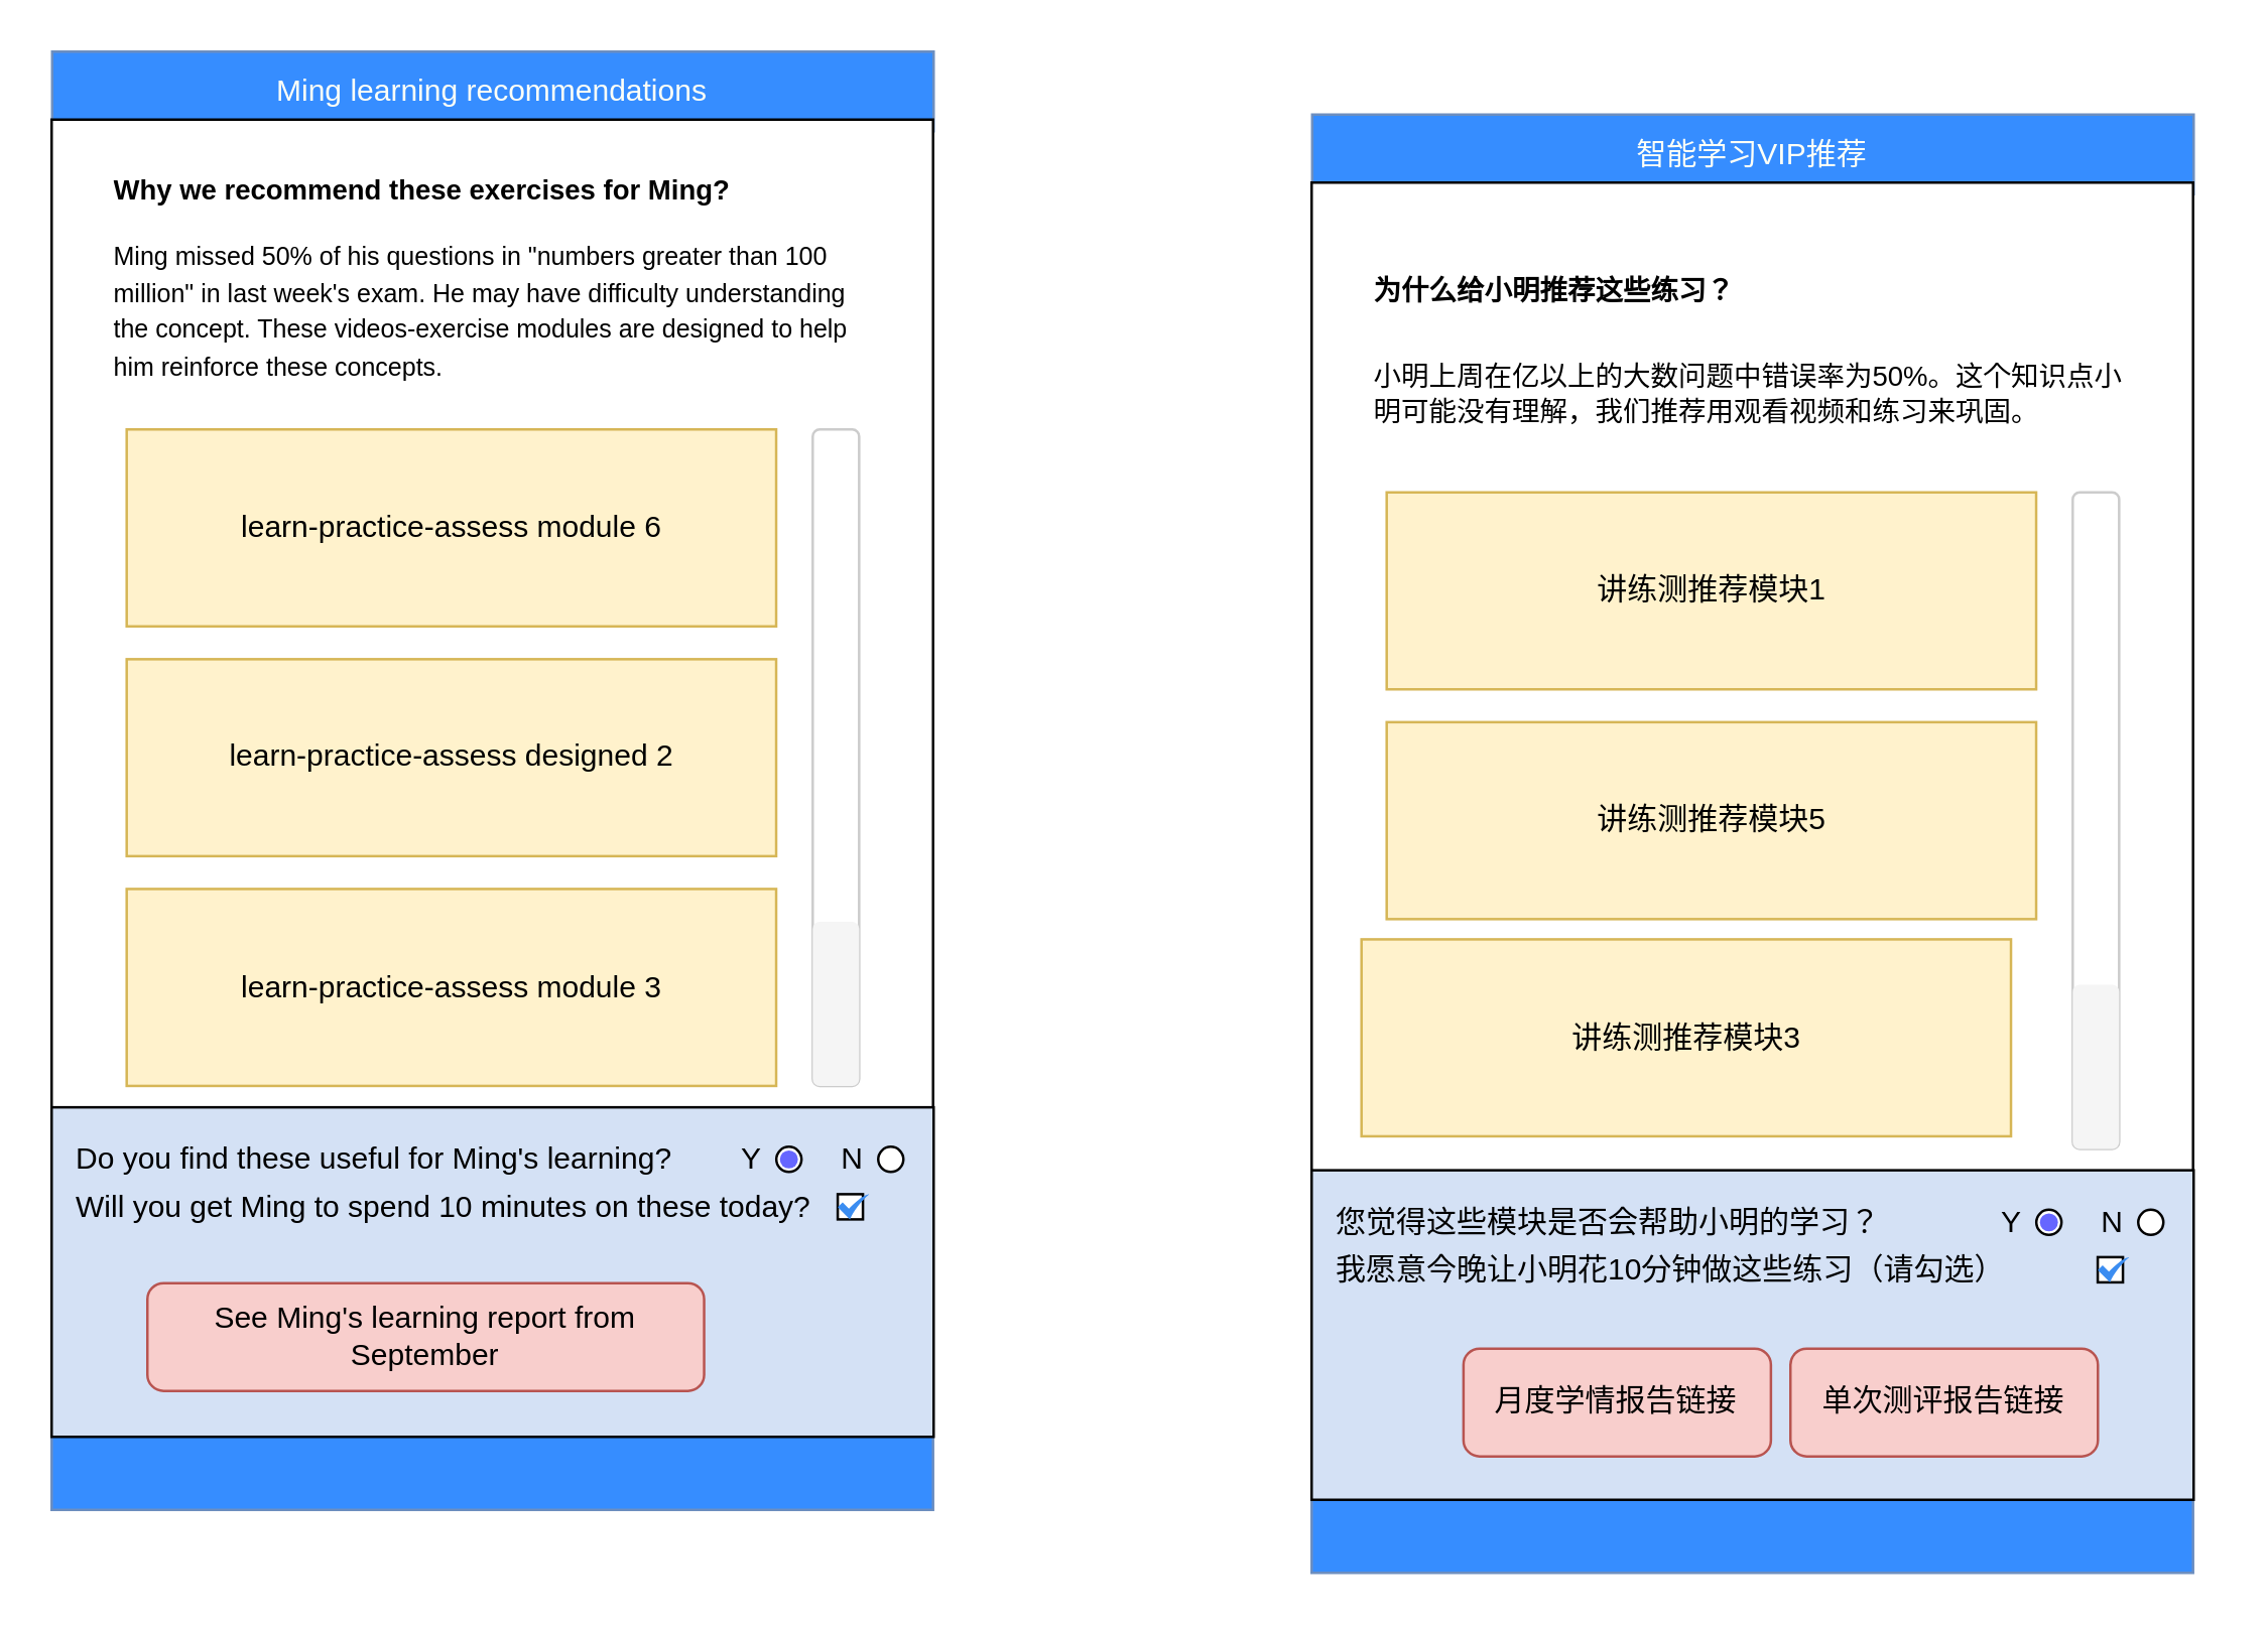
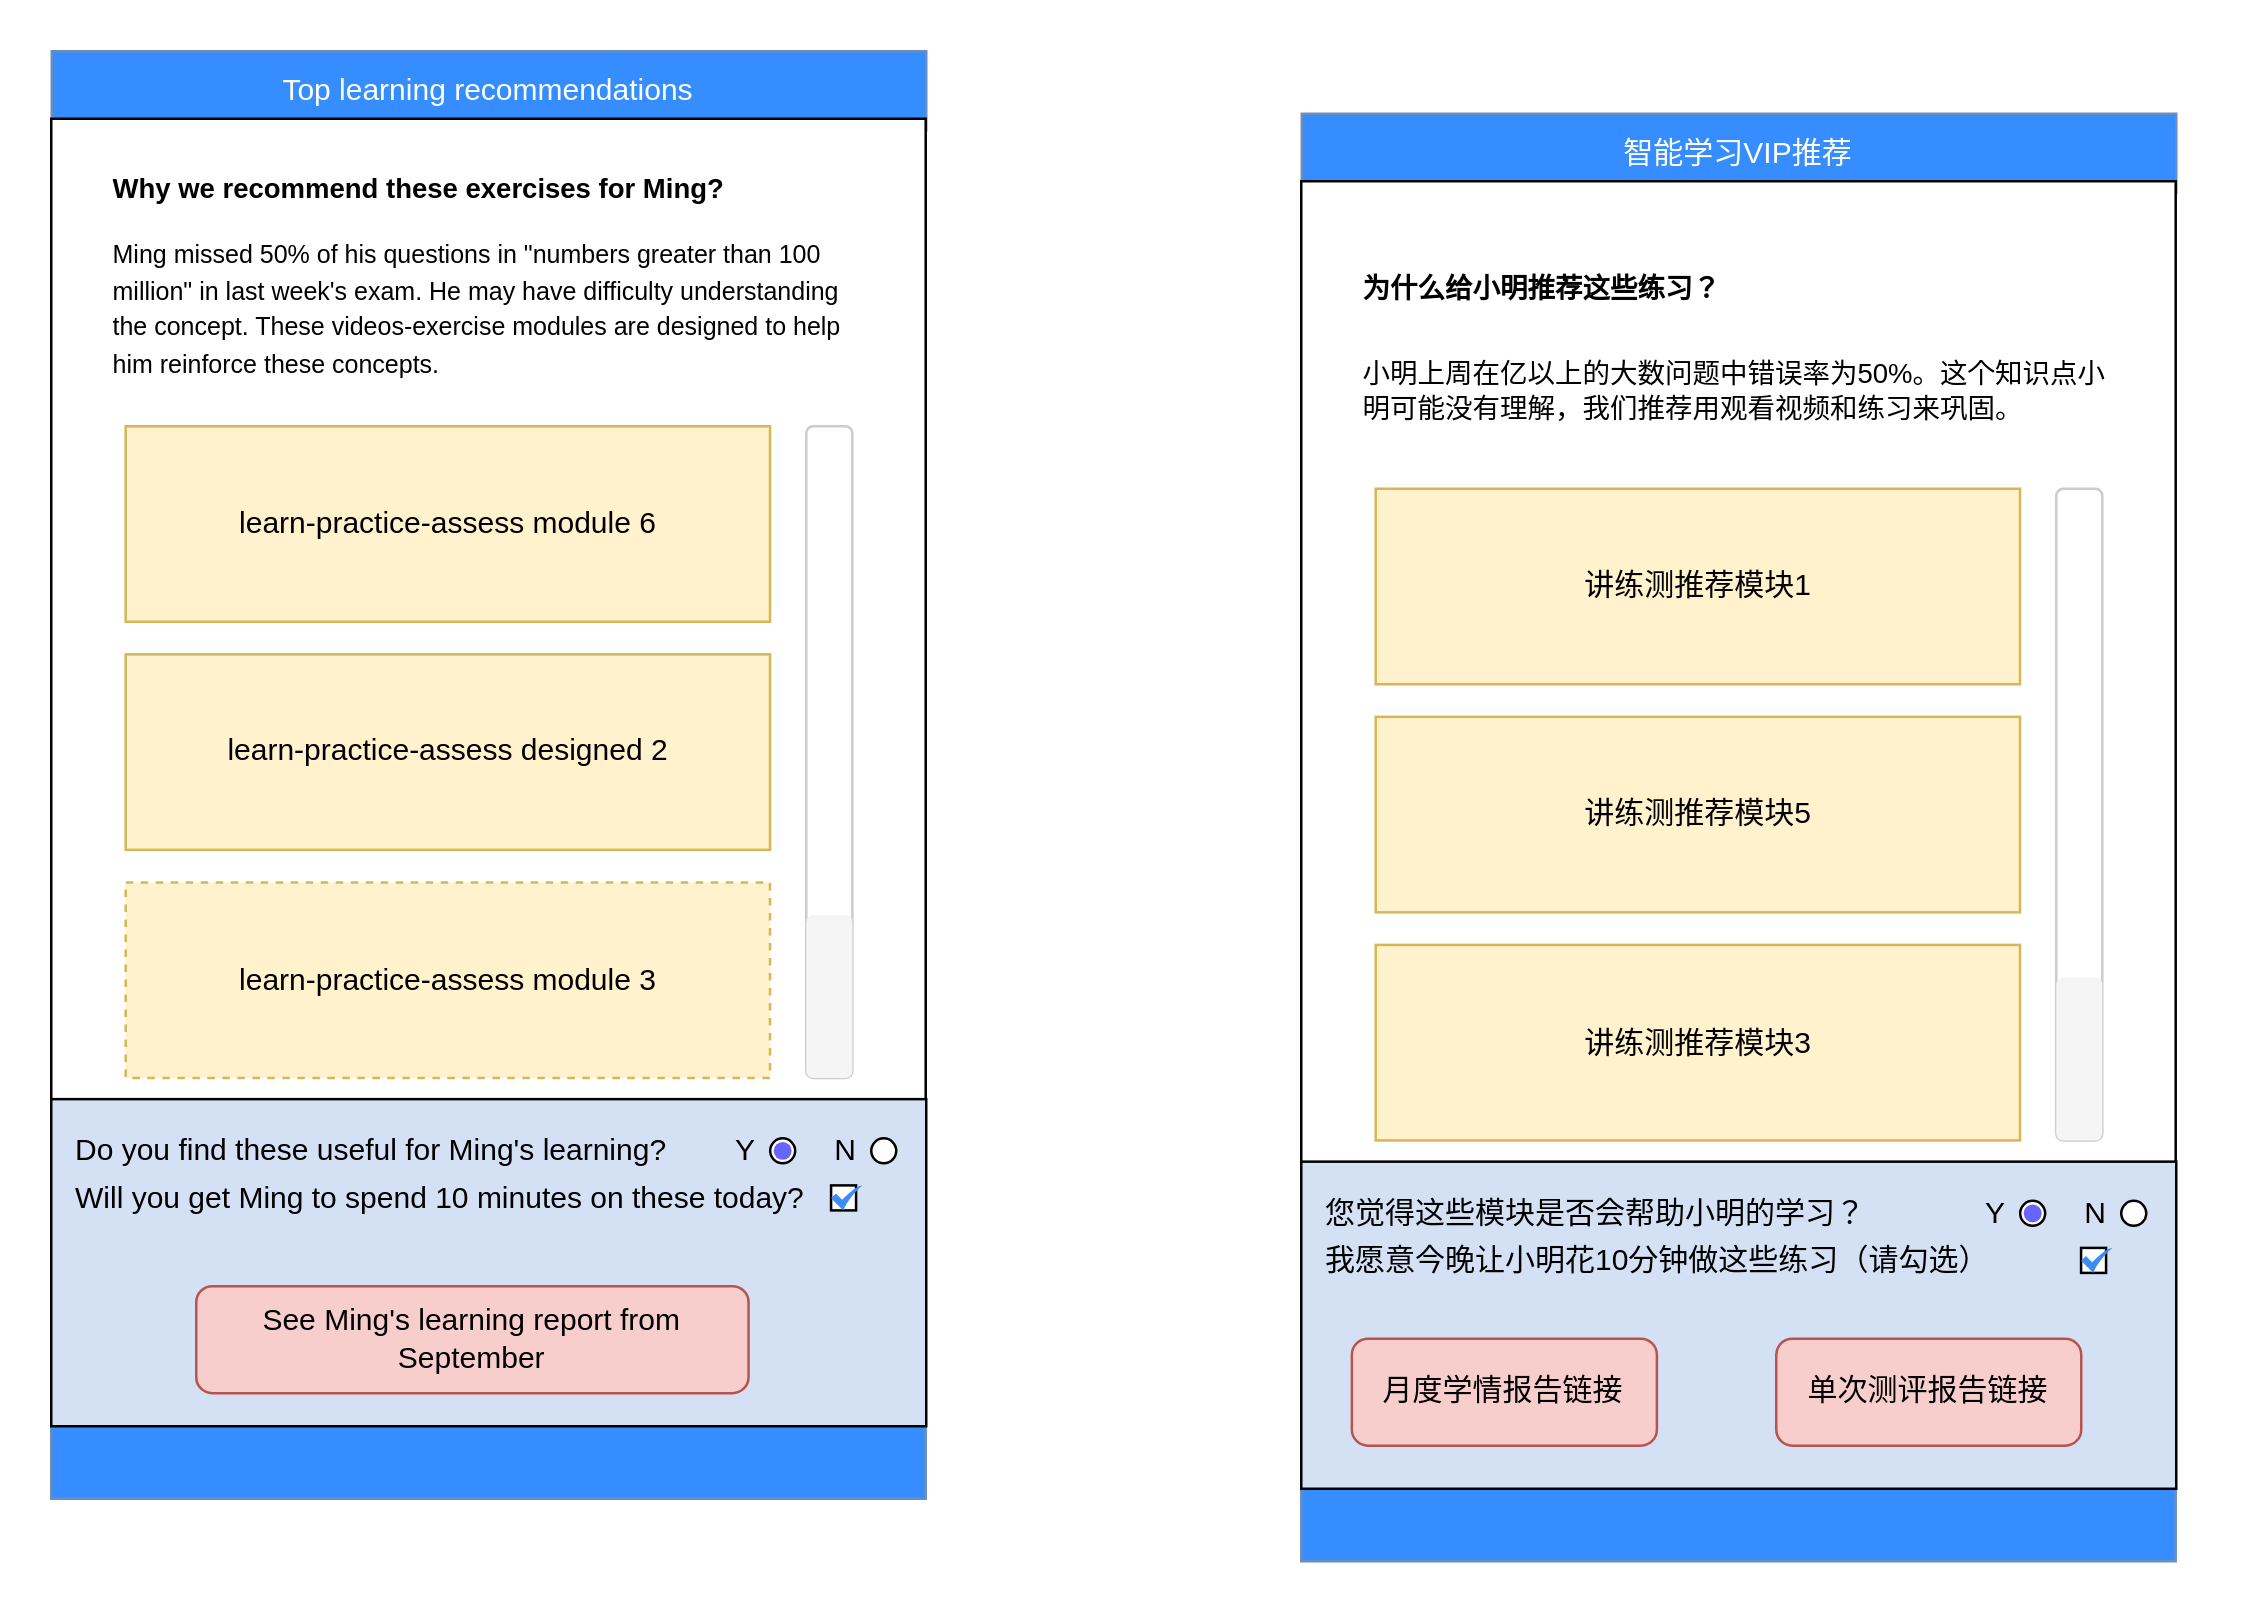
- <mxCell id="30" value="&lt;font color=&quot;#fdfff7&quot;&gt;Ming learning recommendations&lt;/font&gt;" style="rounded=0;whiteSpace=wrap;html=1;strokeColor=#6c8ebf;fillColor=#368DFF;" vertex="1" parent="28"><mxGeometry x="0.215" width="349.785" height="31.636" as="geometry" /></mxCell>
+ <mxCell id="30" value="&lt;font color=&quot;#fdfff7&quot;&gt;Top learning recommendations&lt;/font&gt;" style="rounded=0;whiteSpace=wrap;html=1;strokeColor=#6c8ebf;fillColor=#368DFF;" vertex="1" parent="28"><mxGeometry x="0.215" width="349.785" height="31.636" as="geometry" /></mxCell>
- <mxCell id="36" value="learn-practice-assess module 3" style="rounded=0;whiteSpace=wrap;html=1;fillColor=#fff2cc;strokeColor=#d6b656;" vertex="1" parent="28"><mxGeometry x="29.783" y="332.471" width="257.732" height="78.202" as="geometry" /></mxCell>
+ <mxCell id="36" value="learn-practice-assess module 3" style="rounded=0;whiteSpace=wrap;html=1;fillColor=#fff2cc;strokeColor=#d6b656;dashed=1;" vertex="1" parent="28"><mxGeometry x="29.783" y="332.471" width="257.732" height="78.202" as="geometry" /></mxCell>
- <mxCell id="10" value="讲练测推荐模块3" style="rounded=0;whiteSpace=wrap;html=1;fillColor=#fff2cc;strokeColor=#d6b656;" parent="2" vertex="1"><mxGeometry x="19.783" y="327.471" width="257.732" height="78.202" as="geometry" /></mxCell>
+ <mxCell id="10" value="讲练测推荐模块3" style="rounded=0;whiteSpace=wrap;html=1;fillColor=#fff2cc;strokeColor=#d6b656;" parent="2" vertex="1"><mxGeometry x="29.783" y="332.471" width="257.732" height="78.202" as="geometry" /></mxCell>
- <mxCell id="39" value="See Ming's learning report from September" style="rounded=1;whiteSpace=wrap;html=1;fillColor=#f8cecc;strokeColor=#b85450;" vertex="1" parent="28"><mxGeometry x="37.997" y="489.001" width="220.917" height="42.772" as="geometry" /></mxCell>
+ <mxCell id="39" value="See Ming's learning report from September" style="rounded=1;whiteSpace=wrap;html=1;fillColor=#f8cecc;strokeColor=#b85450;" vertex="1" parent="28"><mxGeometry x="57.997" y="494.001" width="220.917" height="42.772" as="geometry" /></mxCell>
- <mxCell id="13" value="月度学情报告链接" style="rounded=1;whiteSpace=wrap;html=1;fillColor=#f8cecc;strokeColor=#b85450;" parent="2" vertex="1"><mxGeometry x="60.25" y="490" width="122" height="42.77" as="geometry" /></mxCell>
+ <mxCell id="13" value="月度学情报告链接" style="rounded=1;whiteSpace=wrap;html=1;fillColor=#f8cecc;strokeColor=#b85450;" parent="2" vertex="1"><mxGeometry x="20.25" y="490" width="122" height="42.77" as="geometry" /></mxCell>
